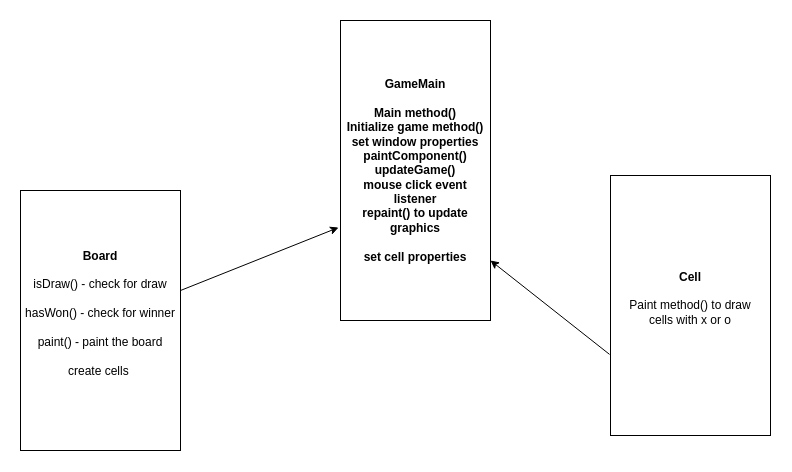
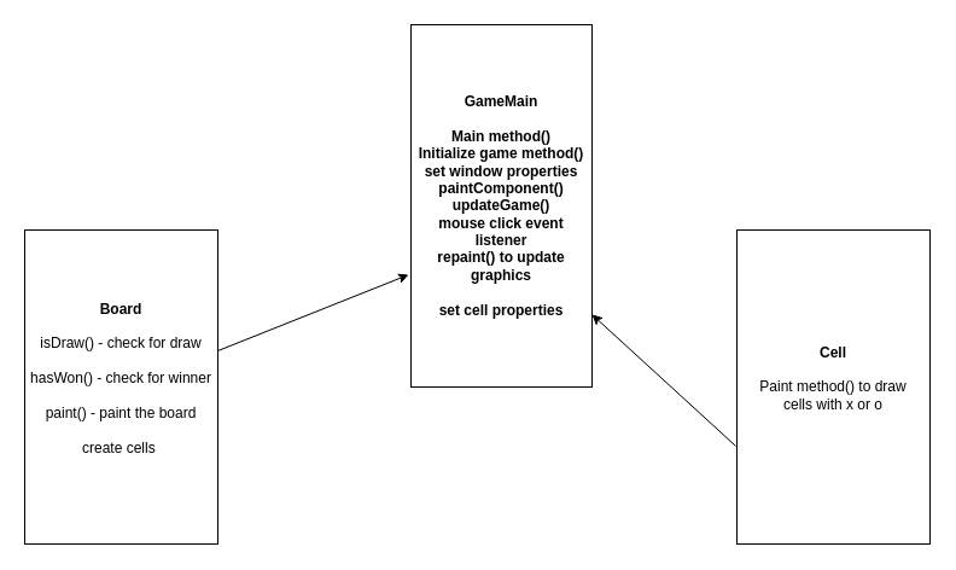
- <mxCell id="5" value="&lt;b&gt;Cell&lt;/b&gt;&lt;div&gt;&lt;b&gt;&lt;br&gt;&lt;/b&gt;&lt;/div&gt;&lt;div&gt;Paint method() to draw&lt;/div&gt;&lt;div&gt;cells with x or o&lt;/div&gt;&lt;div&gt;&lt;br&gt;&lt;/div&gt;" style="rounded=0;whiteSpace=wrap;html=1;" vertex="1" parent="1"><mxGeometry x="610" y="175" width="160" height="260" as="geometry" /></mxCell>
+ <mxCell id="5" value="&lt;b&gt;Cell&lt;/b&gt;&lt;div&gt;&lt;b&gt;&lt;br&gt;&lt;/b&gt;&lt;/div&gt;&lt;div&gt;Paint method() to draw&lt;/div&gt;&lt;div&gt;cells with x or o&lt;/div&gt;&lt;div&gt;&lt;br&gt;&lt;/div&gt;" style="rounded=0;whiteSpace=wrap;html=1;" vertex="1" parent="1"><mxGeometry x="610" y="190" width="160" height="260" as="geometry" /></mxCell>
